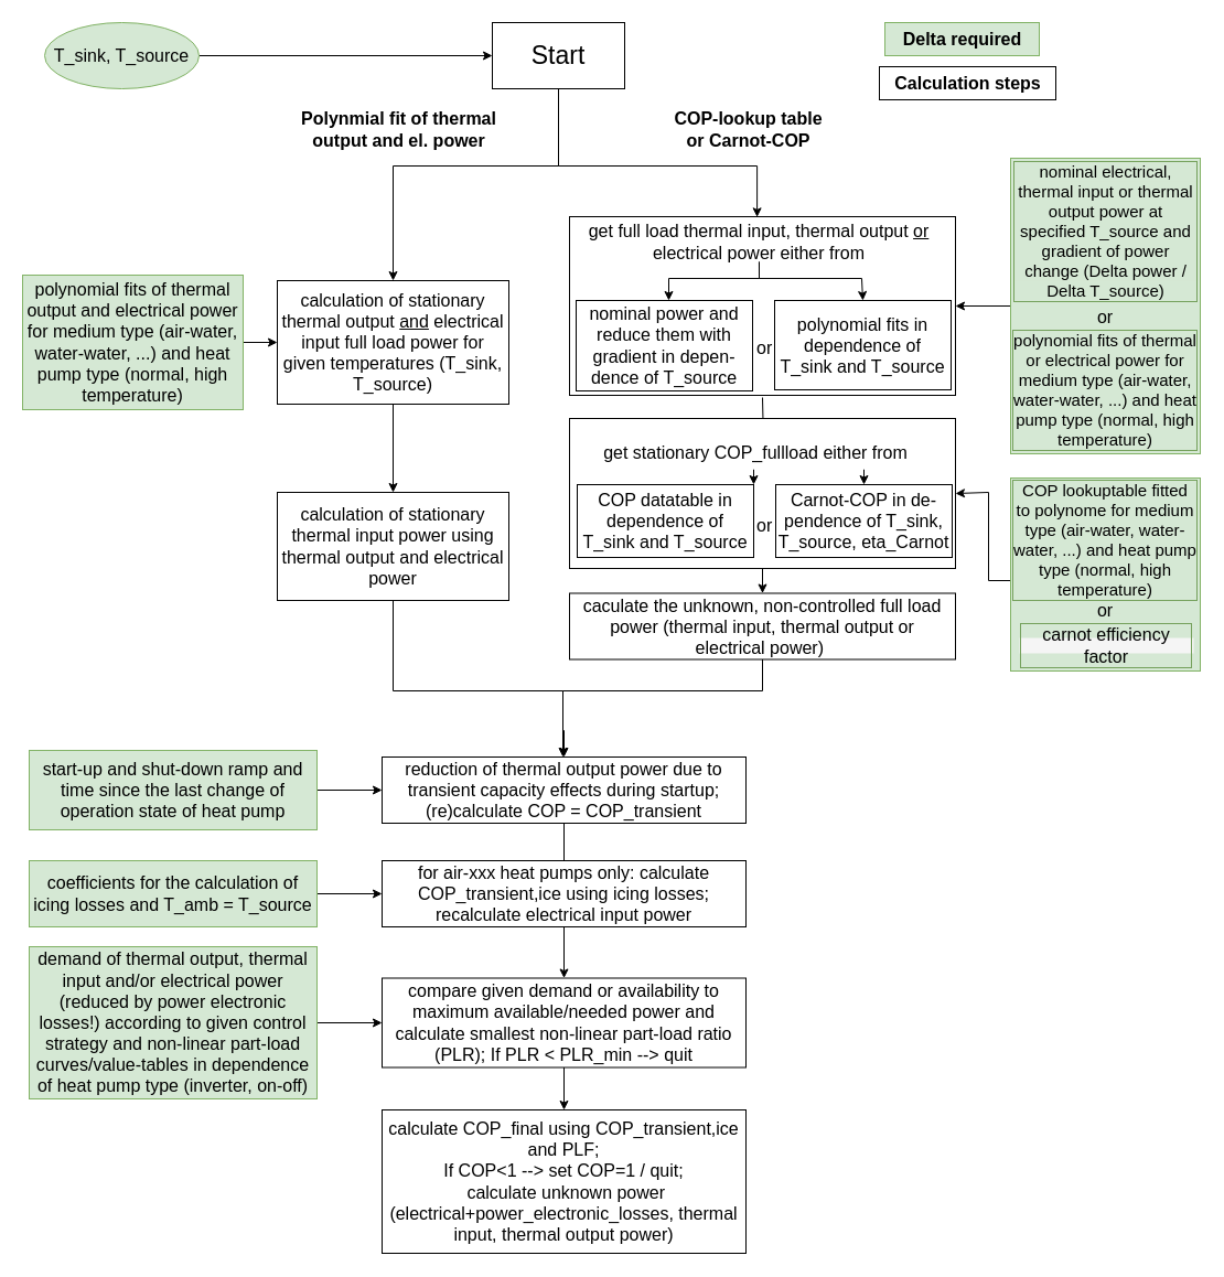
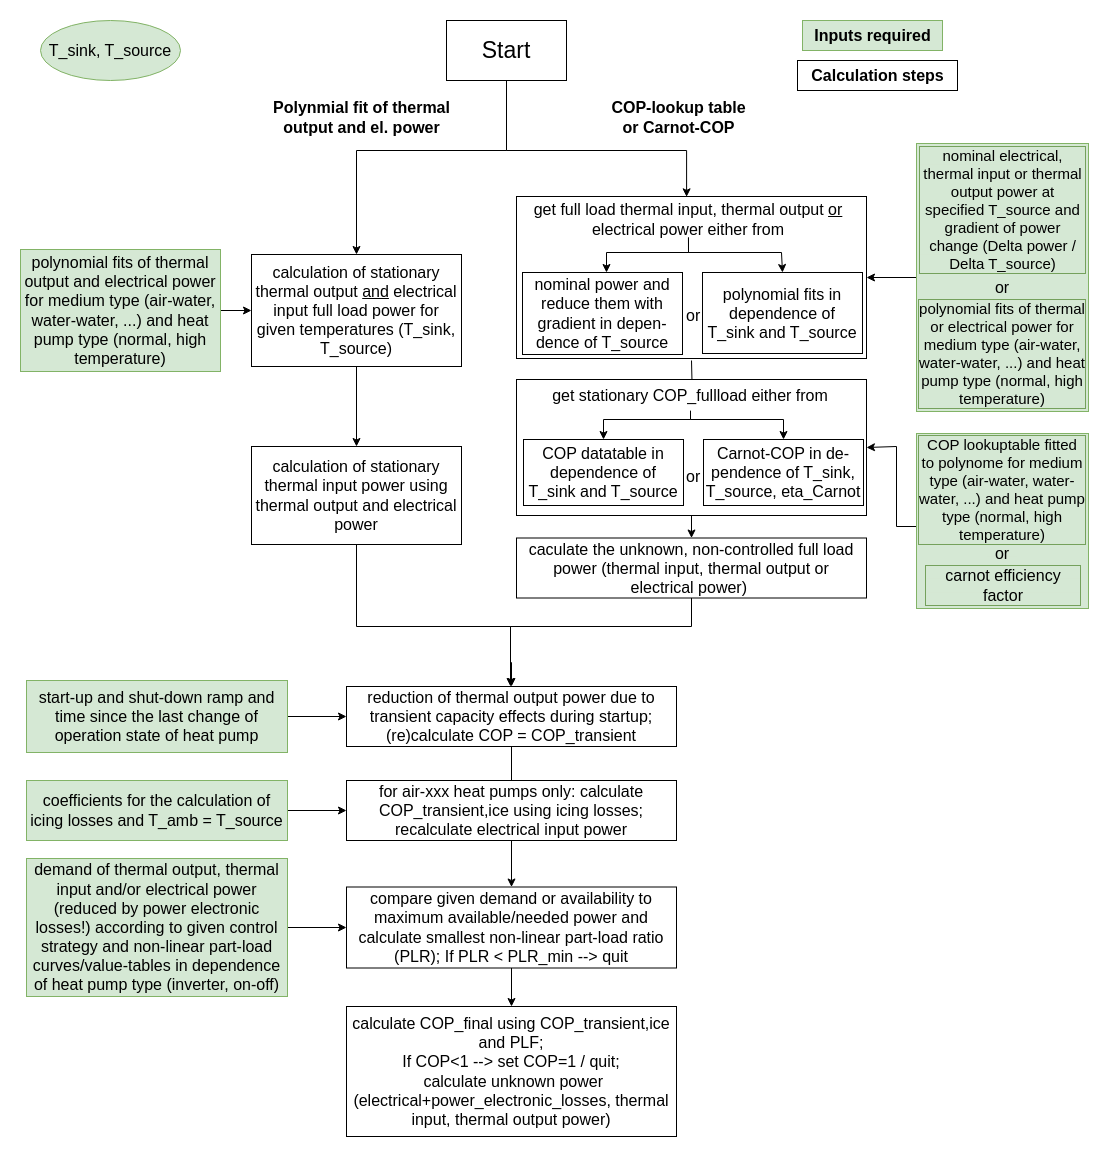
- <mxCell id="27" value="Delta required" style="text;html=1;align=center;verticalAlign=middle;resizable=0;points=[];autosize=1;strokeColor=#82b366;fillColor=#d5e8d4;fontSize=16;fontStyle=1" parent="1" vertex="1"><mxGeometry x="802" y="20" width="140" height="30" as="geometry" /></mxCell>
+ <mxCell id="27" value="Inputs required" style="text;html=1;align=center;verticalAlign=middle;resizable=0;points=[];autosize=1;strokeColor=#82b366;fillColor=#d5e8d4;fontSize=16;fontStyle=1" parent="1" vertex="1"><mxGeometry x="802" y="20" width="140" height="30" as="geometry" /></mxCell>
- <mxCell id="28" value="" style="edgeStyle=orthogonalEdgeStyle;rounded=0;orthogonalLoop=1;jettySize=auto;html=1;fontSize=16;entryX=0;entryY=0.5;entryDx=0;entryDy=0;" parent="1" source="29" target="13" edge="1"><mxGeometry relative="1" as="geometry"><mxPoint x="126" y="50" as="targetPoint" /></mxGeometry></mxCell>
- <mxCell id="40" value="get stationary COP_fullload either from" style="rounded=0;whiteSpace=wrap;html=1;fontSize=16;strokeColor=none;" parent="1" vertex="1"><mxGeometry x="520" y="395" width="330" height="30" as="geometry" /></mxCell>
+ <mxCell id="40" value="get stationary COP_fullload either from" style="rounded=0;whiteSpace=wrap;html=1;fontSize=16;strokeColor=none;" parent="1" vertex="1"><mxGeometry x="525" y="380" width="330" height="30" as="geometry" /></mxCell>
- <mxCell id="50" value="carnot efficiency factor" style="whiteSpace=wrap;html=1;fontSize=16;strokeColor=none;fillColor=#f5f5f5;labelBorderColor=#75A15C;" parent="1" vertex="1"><mxGeometry x="924" y="578" width="158" height="14" as="geometry" /></mxCell>
+ <mxCell id="50" value="carnot efficiency factor" style="whiteSpace=wrap;html=1;fontSize=16;strokeColor=none;fillColor=#d5e8d4;labelBorderColor=#75A15C;" parent="1" vertex="1"><mxGeometry x="924" y="578" width="158" height="14" as="geometry" /></mxCell>
